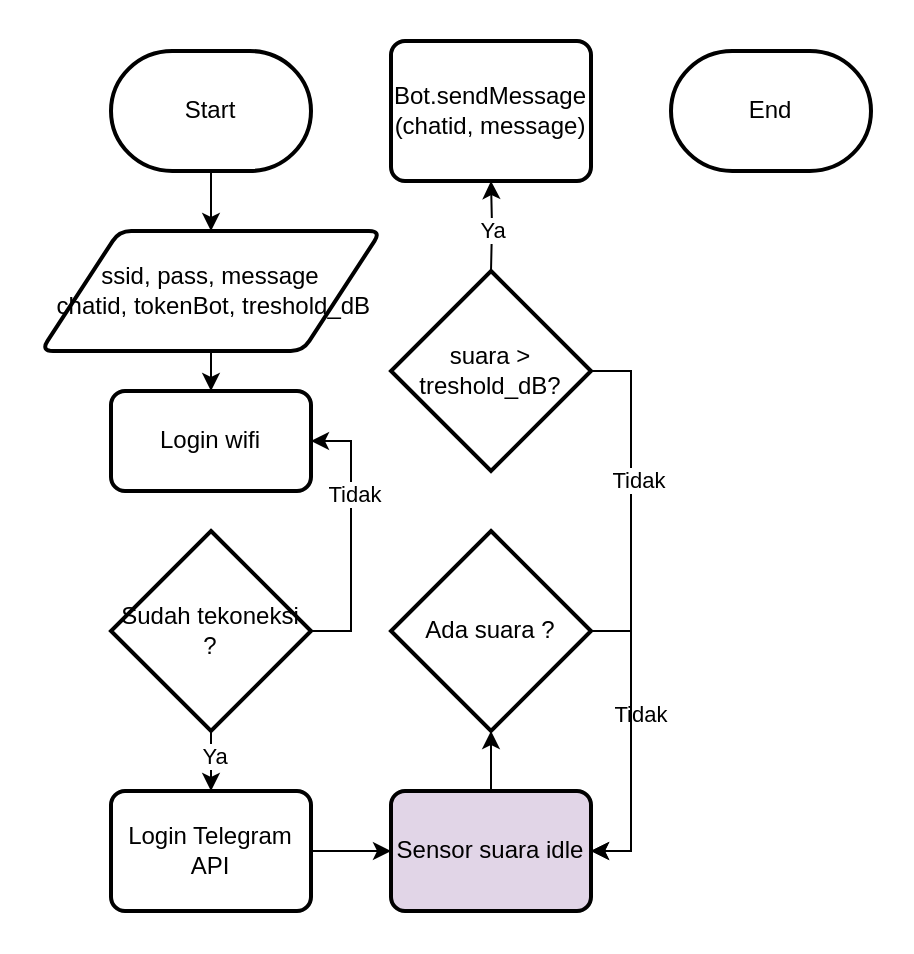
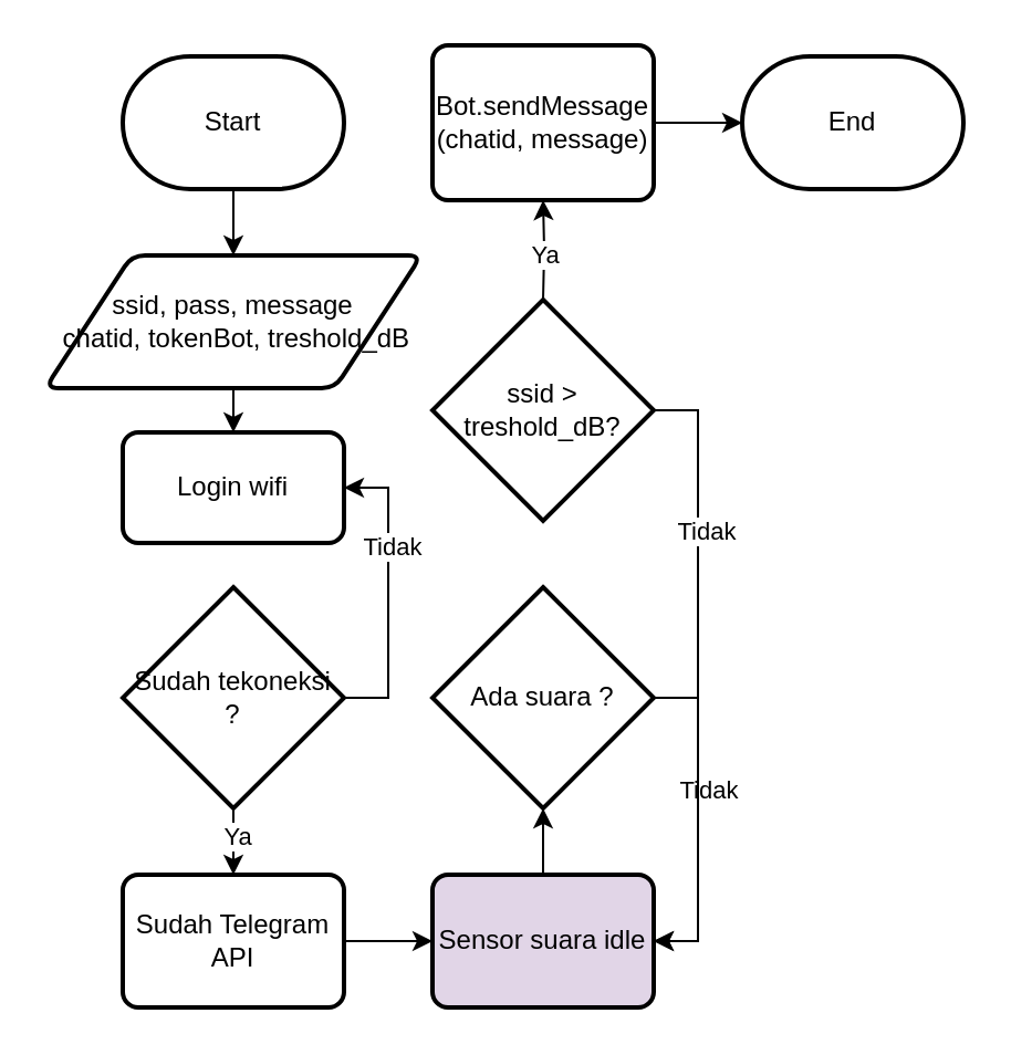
+ <mxCell id="25" style="edgeStyle=orthogonalEdgeStyle;rounded=0;orthogonalLoop=1;jettySize=auto;html=1;exitX=1;exitY=0.5;exitDx=0;exitDy=0;" edge="1" parent="1" source="26" target="27"><mxGeometry relative="1" as="geometry" /></mxCell>
- <mxCell id="24" value="suara &amp;gt; treshold_dB?" style="strokeWidth=2;html=1;shape=mxgraph.flowchart.decision;whiteSpace=wrap;" vertex="1" parent="1"><mxGeometry x="195" y="135" width="100" height="100" as="geometry" /></mxCell>
+ <mxCell id="24" value="ssid &amp;gt; treshold_dB?" style="strokeWidth=2;html=1;shape=mxgraph.flowchart.decision;whiteSpace=wrap;" vertex="1" parent="1"><mxGeometry x="195" y="135" width="100" height="100" as="geometry" /></mxCell>
- <mxCell id="13" value="Login Telegram API" style="rounded=1;whiteSpace=wrap;html=1;absoluteArcSize=1;arcSize=14;strokeWidth=2;" vertex="1" parent="1"><mxGeometry x="55" y="395" width="100" height="60" as="geometry" /></mxCell>
+ <mxCell id="13" value="Sudah Telegram API" style="rounded=1;whiteSpace=wrap;html=1;absoluteArcSize=1;arcSize=14;strokeWidth=2;" vertex="1" parent="1"><mxGeometry x="55" y="395" width="100" height="60" as="geometry" /></mxCell>
